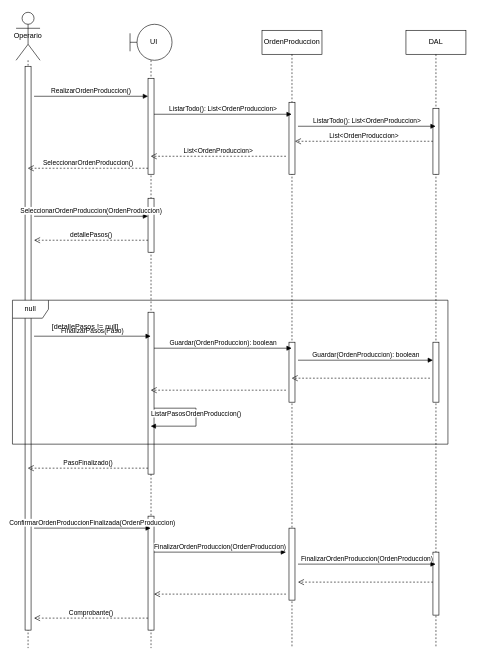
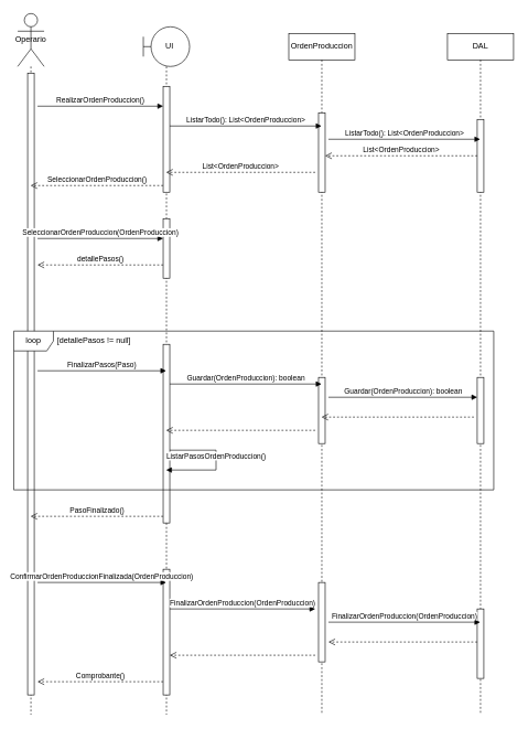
- <mxCell id="31" value="null" style="shape=umlFrame;whiteSpace=wrap;html=1;pointerEvents=0;" vertex="1" parent="1"><mxGeometry x="20" y="500" width="726" height="240" as="geometry" /></mxCell>
+ <mxCell id="31" value="loop" style="shape=umlFrame;whiteSpace=wrap;html=1;pointerEvents=0;" vertex="1" parent="1"><mxGeometry x="20" y="500" width="726" height="240" as="geometry" /></mxCell>
- <mxCell id="32" value="[detallePasos != null]" style="text;html=1;align=center;verticalAlign=middle;resizable=0;points=[];autosize=1;strokeColor=none;fillColor=none;" vertex="1" parent="1"><mxGeometry x="76" y="530" width="130" height="30" as="geometry" /></mxCell>
+ <mxCell id="32" value="[detallePasos != null]" style="text;html=1;align=center;verticalAlign=middle;resizable=0;points=[];autosize=1;strokeColor=none;fillColor=none;" vertex="1" parent="1"><mxGeometry x="76" y="500" width="130" height="30" as="geometry" /></mxCell>
